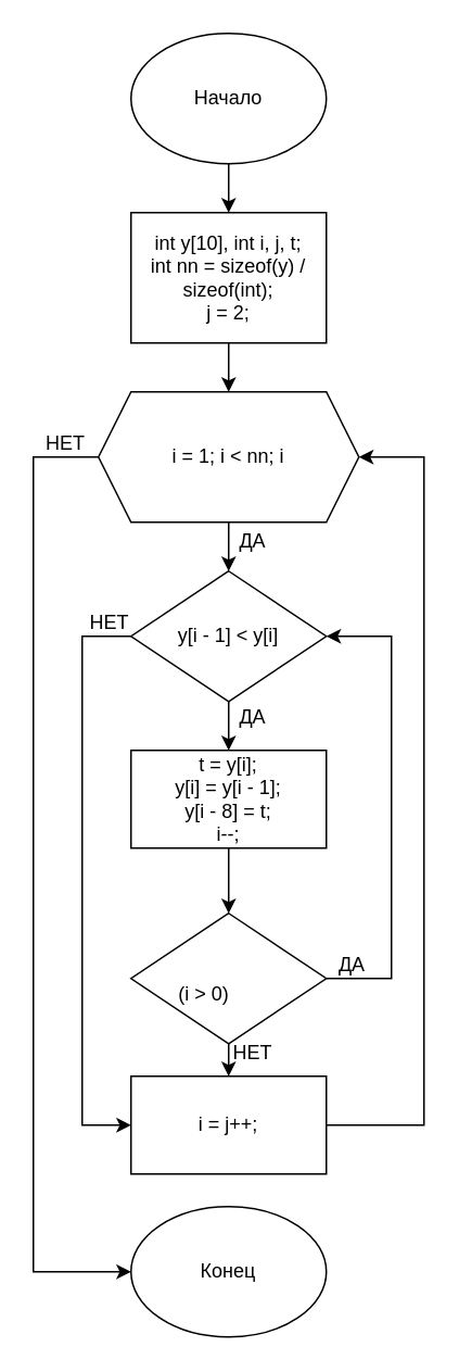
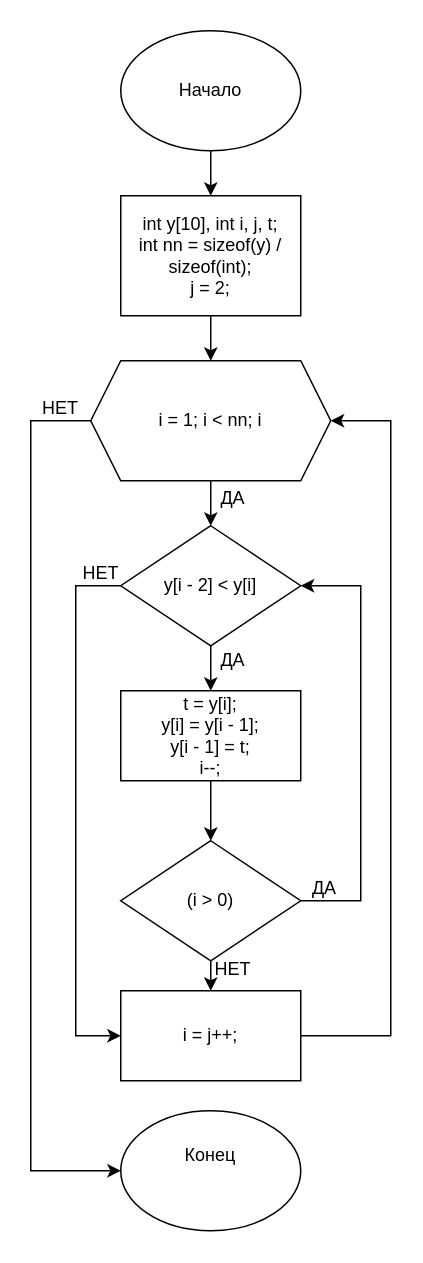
- <mxCell id="23" value="y[i - 1] &amp;lt; y[i]" style="text;html=1;strokeColor=none;fillColor=none;align=center;verticalAlign=middle;whiteSpace=wrap;rounded=0;" vertex="1" parent="1"><mxGeometry x="100" y="380" width="80" height="20" as="geometry" /></mxCell>
+ <mxCell id="23" value="y[i - 2] &amp;lt; y[i]" style="text;html=1;strokeColor=none;fillColor=none;align=center;verticalAlign=middle;whiteSpace=wrap;rounded=0;" vertex="1" parent="1"><mxGeometry x="100" y="380" width="80" height="20" as="geometry" /></mxCell>
- <mxCell id="24" value="&lt;div&gt;t = y[i];&lt;/div&gt;&lt;div&gt;&lt;span&gt;   &lt;/span&gt;y[i] = y[i - 1];&lt;/div&gt;&lt;div&gt;&lt;span&gt;   &lt;/span&gt;y[i - 8] = t;&lt;/div&gt;&lt;div&gt;&lt;span&gt;   &lt;/span&gt;i--;&lt;/div&gt;" style="text;html=1;strokeColor=none;fillColor=none;align=center;verticalAlign=middle;whiteSpace=wrap;rounded=0;" vertex="1" parent="1"><mxGeometry x="80" y="460" width="120" height="60" as="geometry" /></mxCell>
+ <mxCell id="24" value="&lt;div&gt;t = y[i];&lt;/div&gt;&lt;div&gt;&lt;span&gt;   &lt;/span&gt;y[i] = y[i - 1];&lt;/div&gt;&lt;div&gt;&lt;span&gt;   &lt;/span&gt;y[i - 1] = t;&lt;/div&gt;&lt;div&gt;&lt;span&gt;   &lt;/span&gt;i--;&lt;/div&gt;" style="text;html=1;strokeColor=none;fillColor=none;align=center;verticalAlign=middle;whiteSpace=wrap;rounded=0;" vertex="1" parent="1"><mxGeometry x="80" y="460" width="120" height="60" as="geometry" /></mxCell>
- <mxCell id="25" value="(i &amp;gt; 0)" style="text;html=1;strokeColor=none;fillColor=none;align=center;verticalAlign=middle;whiteSpace=wrap;rounded=0;" vertex="1" parent="1"><mxGeometry x="85" y="600" width="80" height="20" as="geometry" /></mxCell>
+ <mxCell id="25" value="(i &amp;gt; 0)" style="text;html=1;strokeColor=none;fillColor=none;align=center;verticalAlign=middle;whiteSpace=wrap;rounded=0;" vertex="1" parent="1"><mxGeometry x="100" y="590" width="80" height="20" as="geometry" /></mxCell>
- <mxCell id="27" value="Конец" style="text;html=1;strokeColor=none;fillColor=none;align=center;verticalAlign=middle;whiteSpace=wrap;rounded=0;" vertex="1" parent="1"><mxGeometry x="90" y="770" width="100" height="20" as="geometry" /></mxCell>
+ <mxCell id="27" value="Конец" style="text;html=1;strokeColor=none;fillColor=none;align=center;verticalAlign=middle;whiteSpace=wrap;rounded=0;" vertex="1" parent="1"><mxGeometry x="90" y="760" width="100" height="20" as="geometry" /></mxCell>
